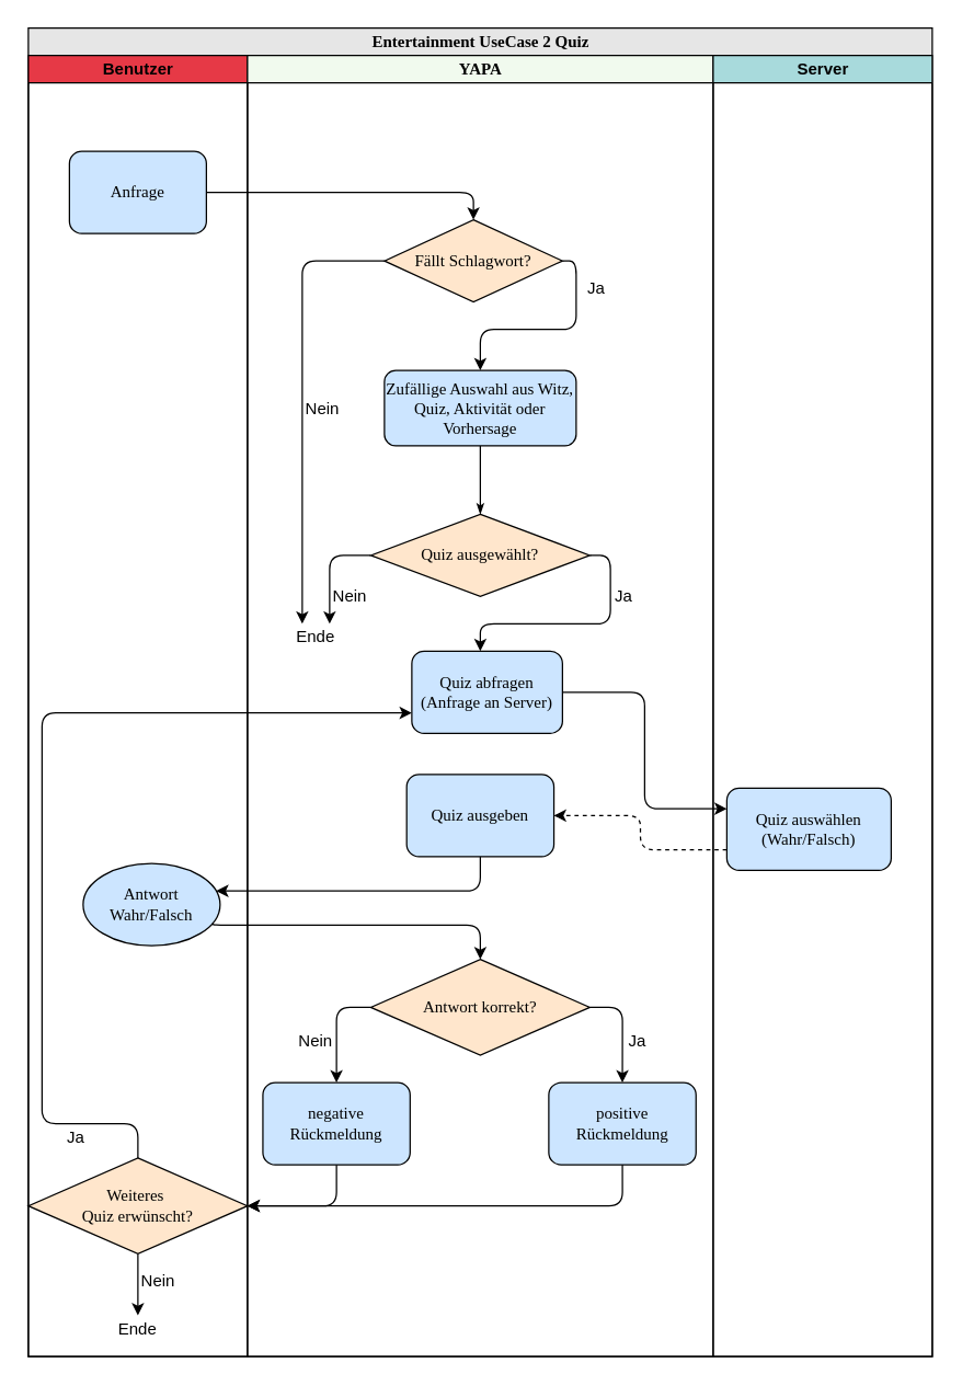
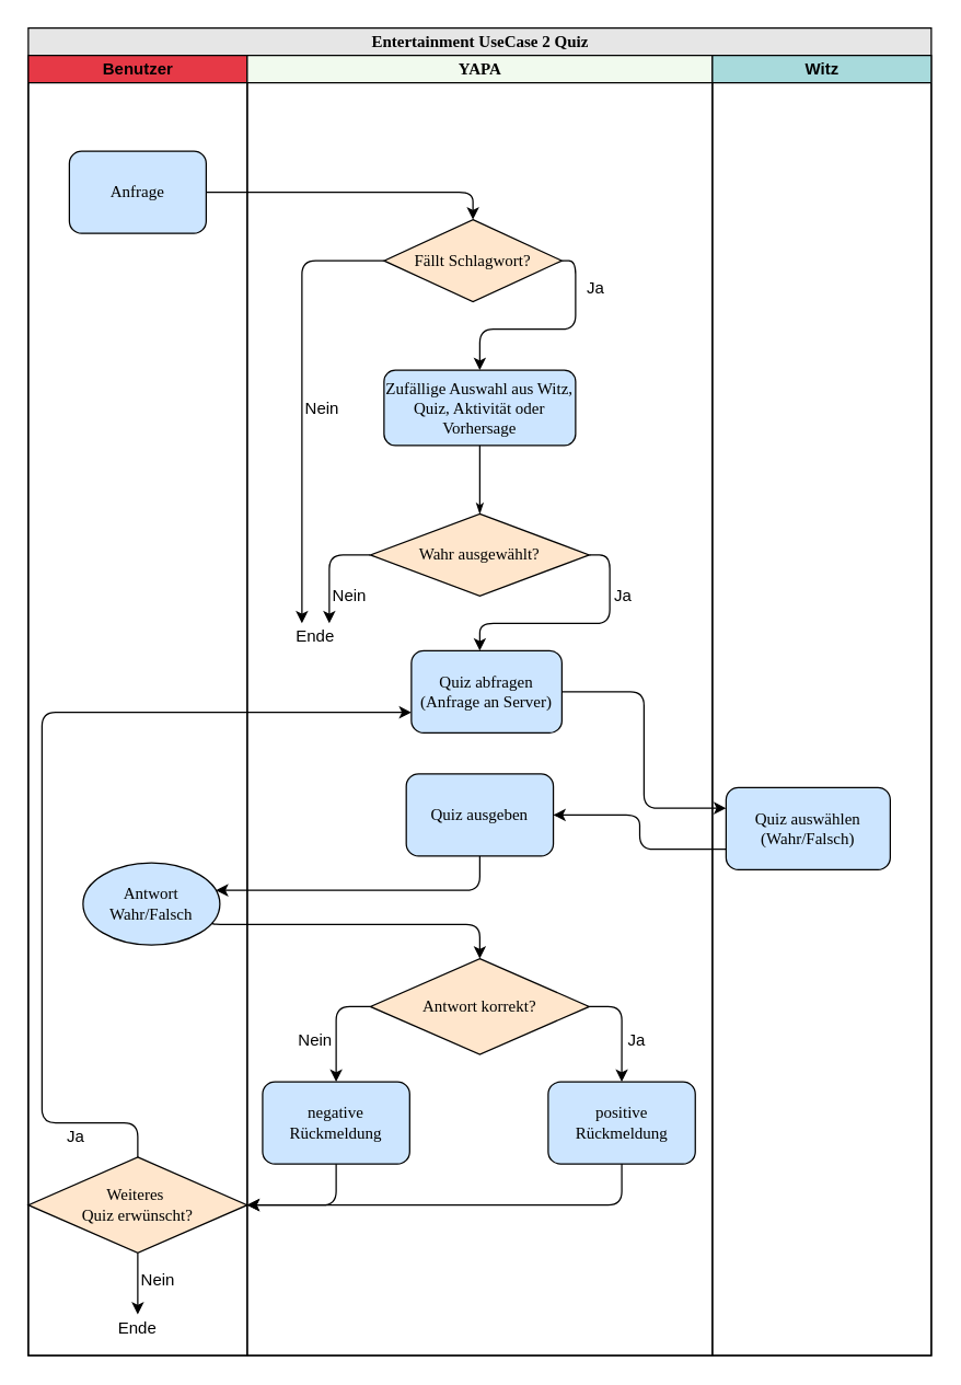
- <mxCell id="38" value="Server" style="swimlane;html=1;startSize=20;fillColor=#A8DADC;" vertex="1" parent="2"><mxGeometry x="500" y="20" width="160" height="950" as="geometry" /></mxCell>
+ <mxCell id="38" value="Witz" style="swimlane;html=1;startSize=20;fillColor=#A8DADC;" vertex="1" parent="2"><mxGeometry x="500" y="20" width="160" height="950" as="geometry" /></mxCell>
- <mxCell id="19" value="Quiz ausgewählt?" style="rhombus;whiteSpace=wrap;html=1;rounded=0;shadow=0;labelBackgroundColor=none;strokeWidth=1;fontFamily=Verdana;fontSize=12;align=center;fillColor=#FFE6CC;" vertex="1" parent="15"><mxGeometry x="90" y="335" width="160" height="60" as="geometry" /></mxCell>
+ <mxCell id="19" value="Wahr ausgewählt?" style="rhombus;whiteSpace=wrap;html=1;rounded=0;shadow=0;labelBackgroundColor=none;strokeWidth=1;fontFamily=Verdana;fontSize=12;align=center;fillColor=#FFE6CC;" vertex="1" parent="15"><mxGeometry x="90" y="335" width="160" height="60" as="geometry" /></mxCell>
- <mxCell id="12" style="edgeStyle=orthogonalEdgeStyle;rounded=1;orthogonalLoop=1;jettySize=auto;html=1;fontSize=12;exitX=0;exitY=0.75;exitDx=0;exitDy=0;dashed=1;" edge="1" parent="2" source="39" target="30"><mxGeometry relative="1" as="geometry"><mxPoint x="400" y="875" as="sourcePoint" /><mxPoint x="545" y="900" as="targetPoint" /></mxGeometry></mxCell>
+ <mxCell id="12" style="edgeStyle=orthogonalEdgeStyle;rounded=1;orthogonalLoop=1;jettySize=auto;html=1;fontSize=12;exitX=0;exitY=0.75;exitDx=0;exitDy=0;" edge="1" parent="2" source="39" target="30"><mxGeometry relative="1" as="geometry"><mxPoint x="400" y="875" as="sourcePoint" /><mxPoint x="545" y="900" as="targetPoint" /></mxGeometry></mxCell>
